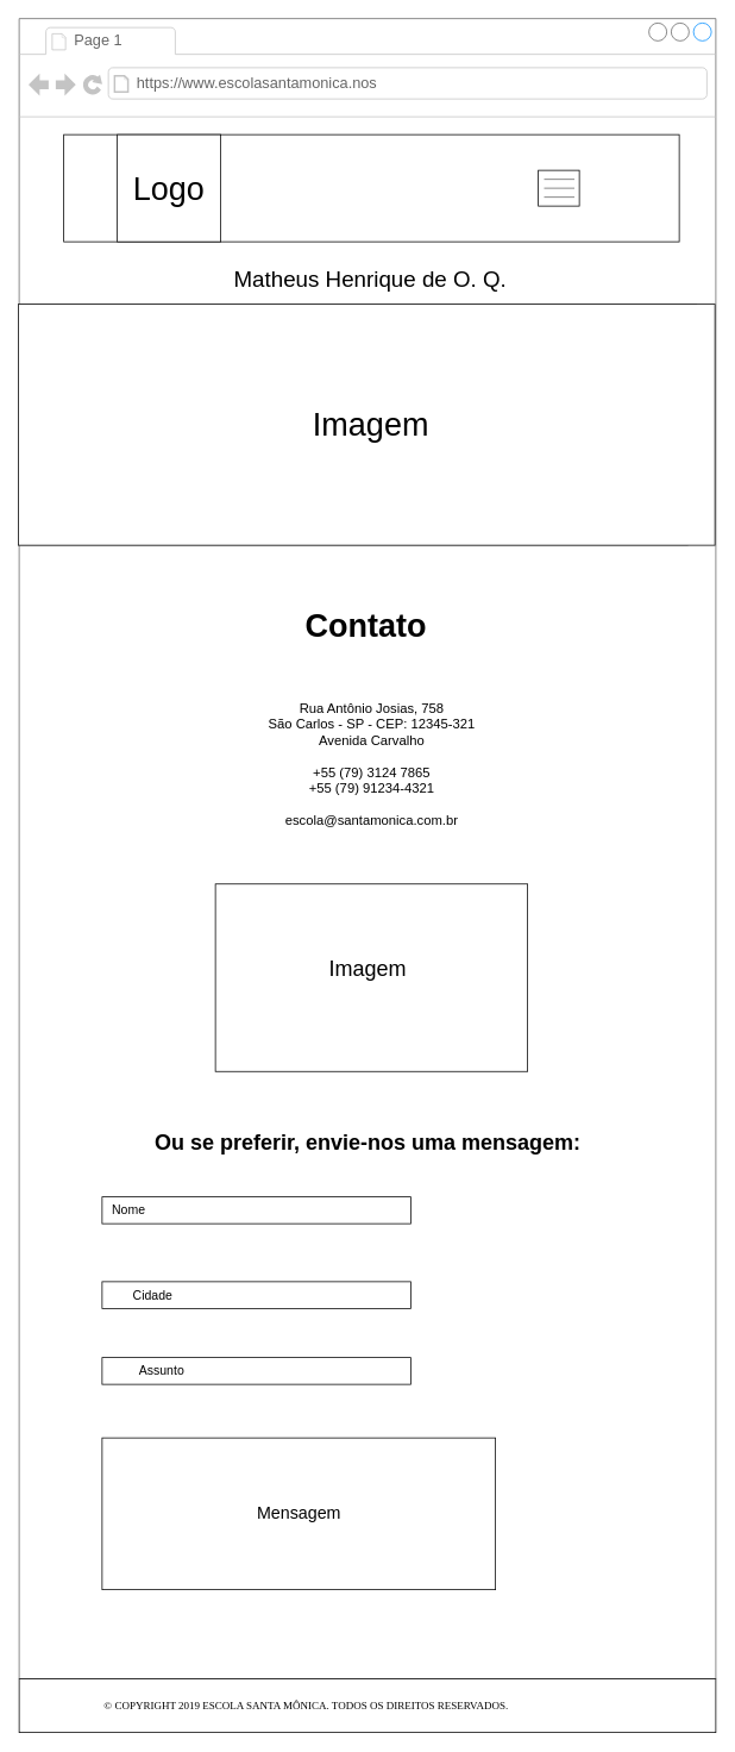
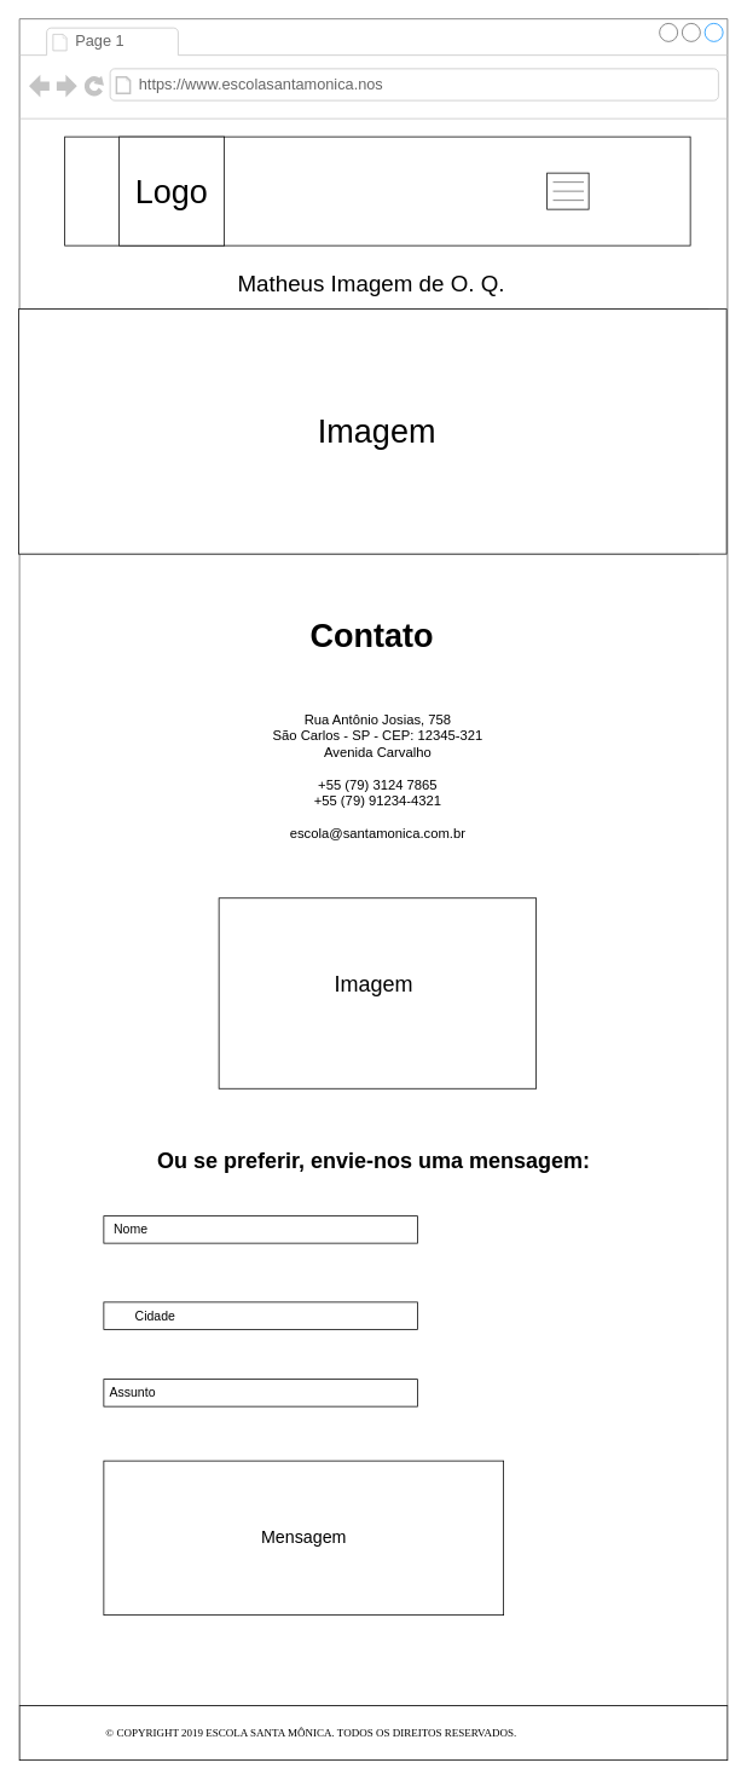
- <mxCell id="28" value="&lt;font style=&quot;font-size: 25px&quot;&gt;Matheus Henrique de O. Q.&lt;/font&gt;" style="text;html=1;" vertex="1" parent="2"><mxGeometry x="239" y="270" width="304" height="30" as="geometry" /></mxCell>
+ <mxCell id="28" value="&lt;font style=&quot;font-size: 25px&quot;&gt;Matheus Imagem de O. Q.&lt;/font&gt;" style="text;html=1;" vertex="1" parent="2"><mxGeometry x="239" y="270" width="304" height="30" as="geometry" /></mxCell>
- <mxCell id="20" value="&lt;font style=&quot;font-size: 14px&quot;&gt;Assunto&lt;/font&gt;" style="text;html=1;strokeColor=none;fillColor=none;align=center;verticalAlign=middle;whiteSpace=wrap;rounded=0;" parent="2" vertex="1"><mxGeometry x="140" y="1505" width="40" height="20" as="geometry" /></mxCell>
+ <mxCell id="20" value="&lt;font style=&quot;font-size: 14px&quot;&gt;Assunto&lt;/font&gt;" style="text;html=1;strokeColor=none;fillColor=none;align=center;verticalAlign=middle;whiteSpace=wrap;rounded=0;" parent="2" vertex="1"><mxGeometry x="105" y="1505" width="40" height="20" as="geometry" /></mxCell>
